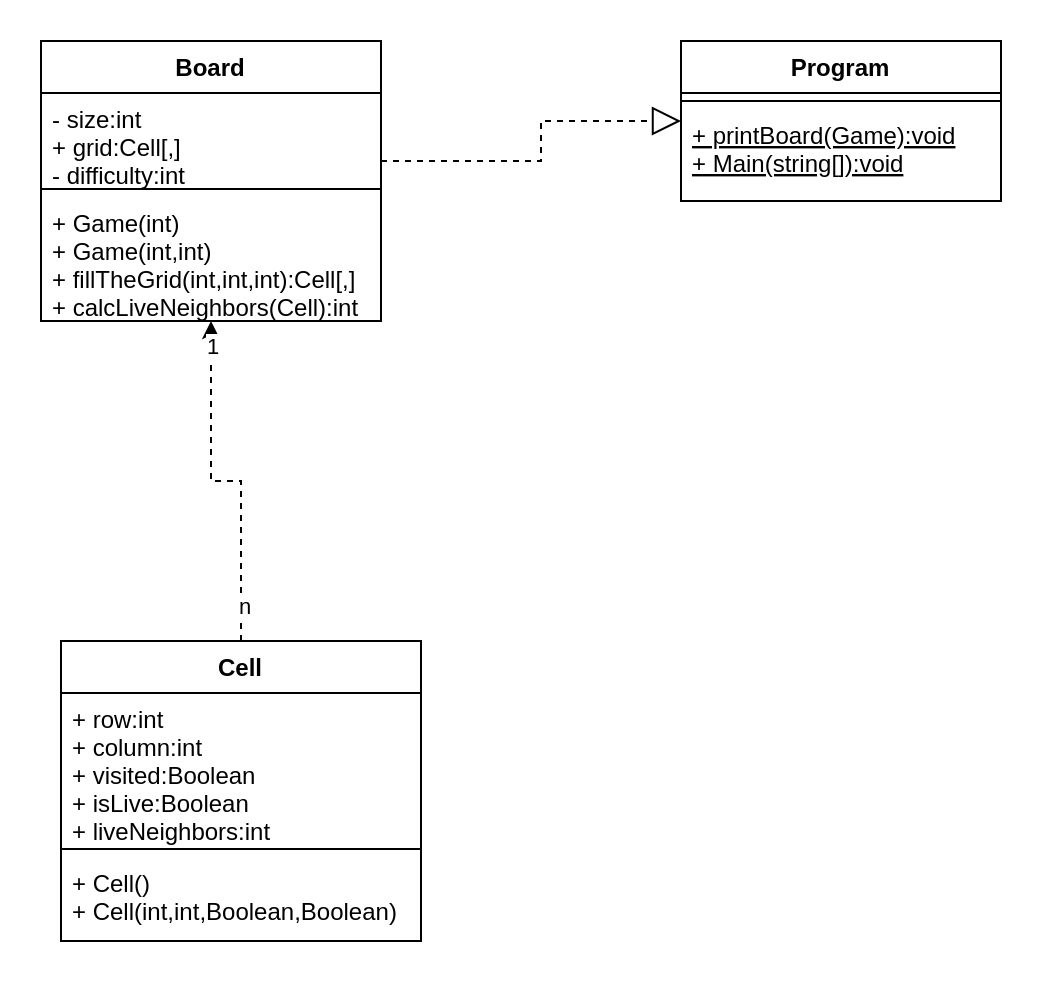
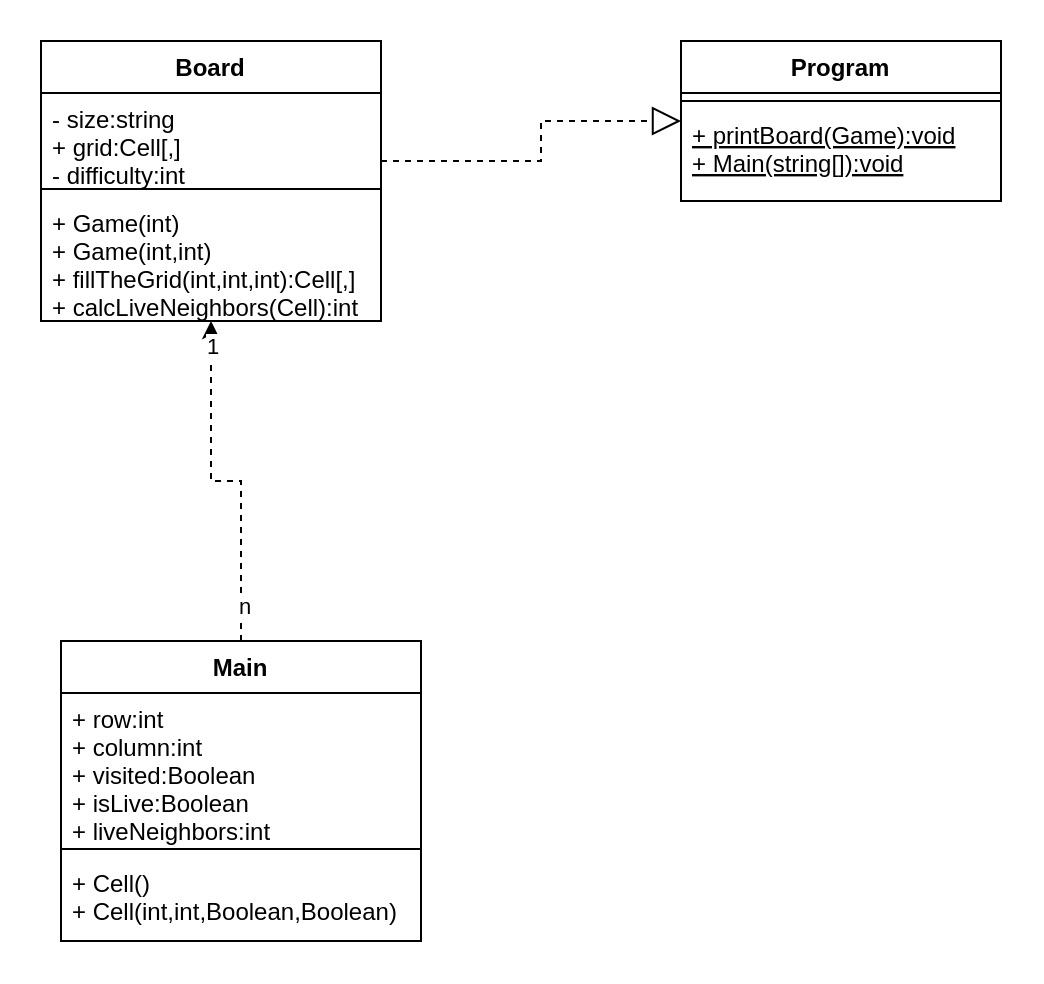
- <mxCell id="7" value="- size:int&#10;+ grid:Cell[,]&#10;- difficulty:int" style="text;strokeColor=none;fillColor=none;align=left;verticalAlign=top;spacingLeft=4;spacingRight=4;overflow=hidden;rotatable=0;points=[[0,0.5],[1,0.5]];portConstraint=eastwest;" vertex="1" parent="6"><mxGeometry y="26" width="170" height="44" as="geometry" /></mxCell>
+ <mxCell id="7" value="- size:string&#10;+ grid:Cell[,]&#10;- difficulty:int" style="text;strokeColor=none;fillColor=none;align=left;verticalAlign=top;spacingLeft=4;spacingRight=4;overflow=hidden;rotatable=0;points=[[0,0.5],[1,0.5]];portConstraint=eastwest;" vertex="1" parent="6"><mxGeometry y="26" width="170" height="44" as="geometry" /></mxCell>
- <mxCell id="2" value="Cell" style="swimlane;fontStyle=1;align=center;verticalAlign=top;childLayout=stackLayout;horizontal=1;startSize=26;horizontalStack=0;resizeParent=1;resizeParentMax=0;resizeLast=0;collapsible=1;marginBottom=0;" vertex="1" parent="1"><mxGeometry x="30" y="320" width="180" height="150" as="geometry" /></mxCell>
+ <mxCell id="2" value="Main" style="swimlane;fontStyle=1;align=center;verticalAlign=top;childLayout=stackLayout;horizontal=1;startSize=26;horizontalStack=0;resizeParent=1;resizeParentMax=0;resizeLast=0;collapsible=1;marginBottom=0;" vertex="1" parent="1"><mxGeometry x="30" y="320" width="180" height="150" as="geometry" /></mxCell>
